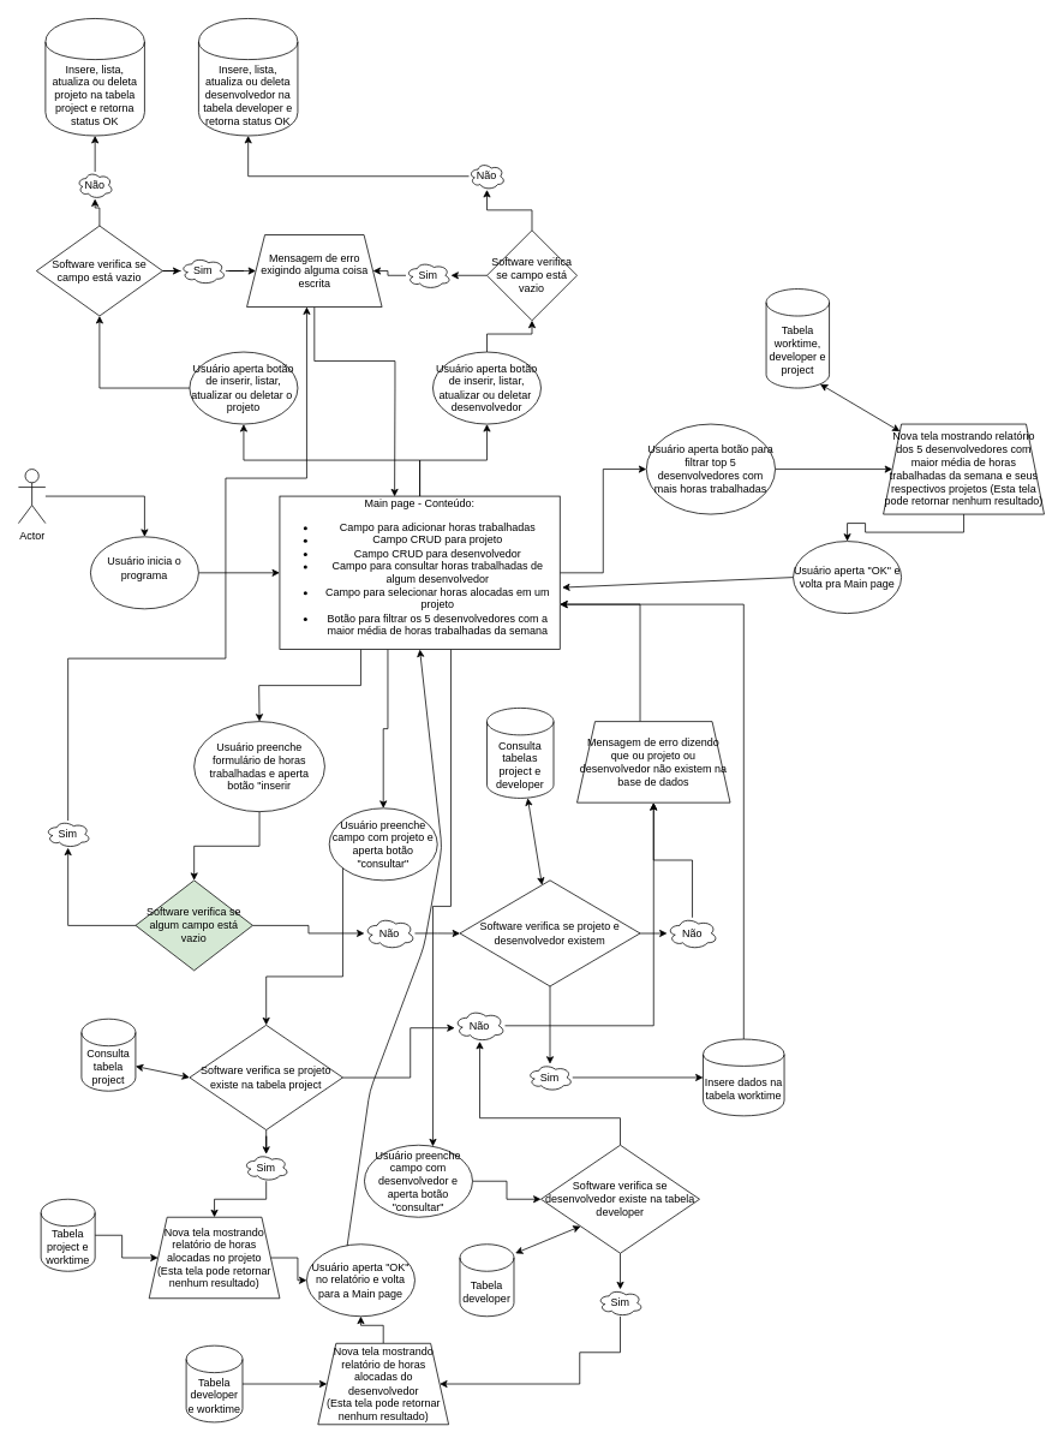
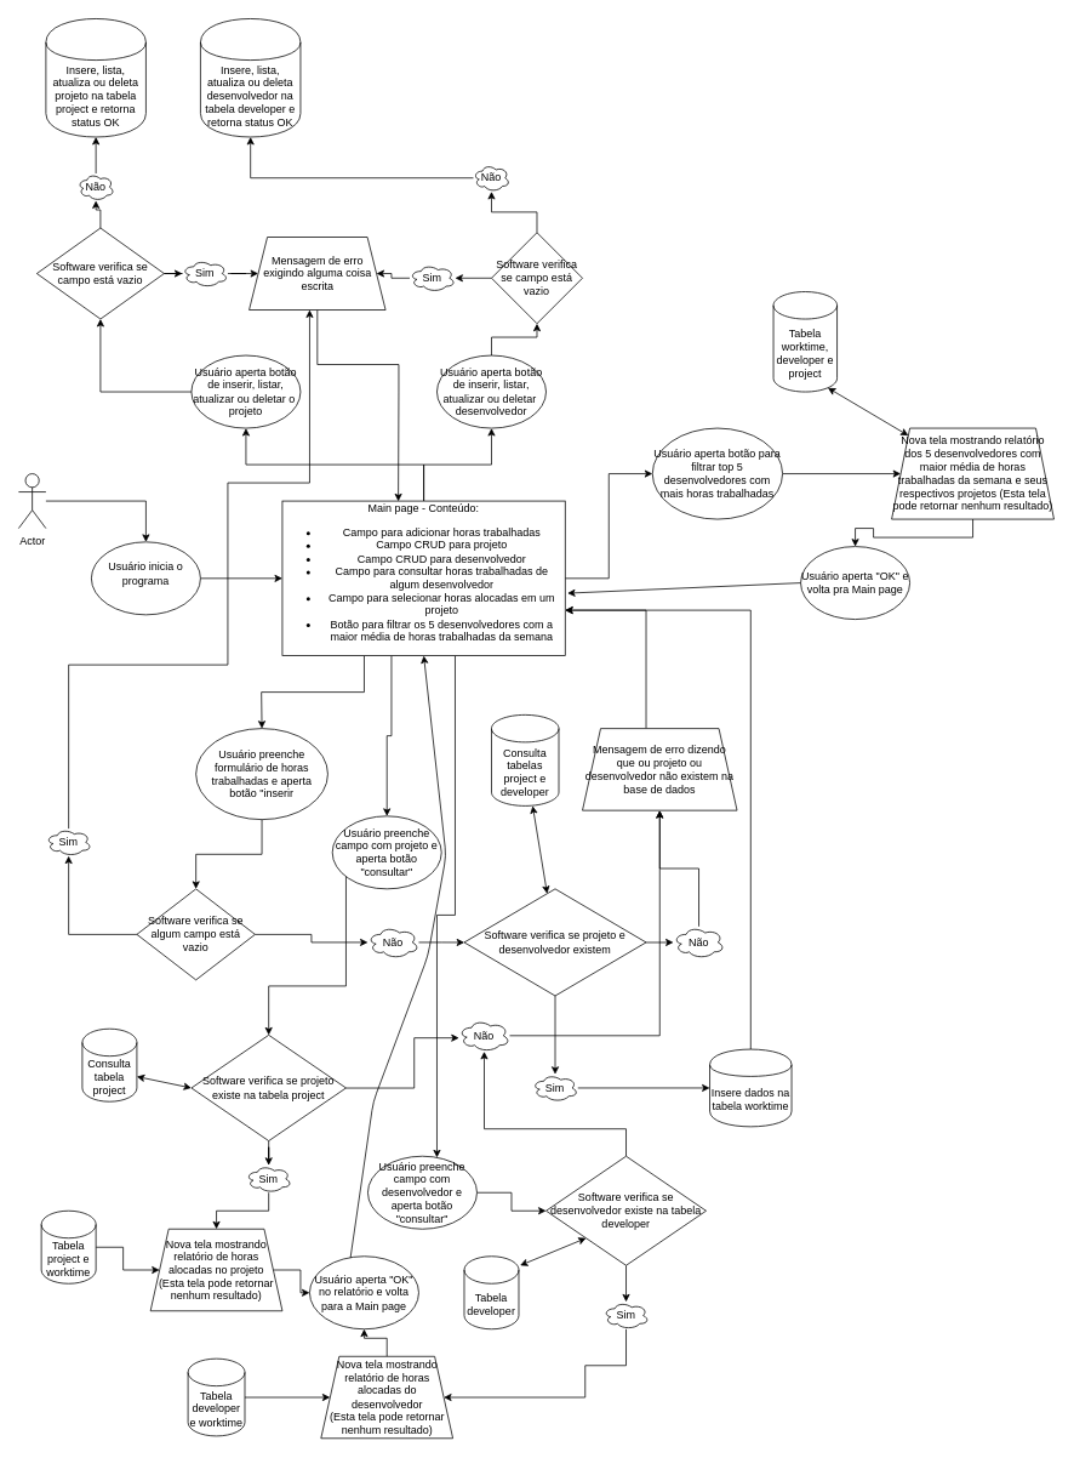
- <mxCell id="39" value="Software verifica se algum campo está vazio" style="rhombus;whiteSpace=wrap;html=1;rounded=0;fillColor=#d5e8d4;" vertex="1" parent="1"><mxGeometry x="150" y="976.25" width="130" height="100" as="geometry" /></mxCell>
+ <mxCell id="39" value="Software verifica se algum campo está vazio" style="rhombus;whiteSpace=wrap;html=1;rounded=0;" vertex="1" parent="1"><mxGeometry x="150" y="976.25" width="130" height="100" as="geometry" /></mxCell>
